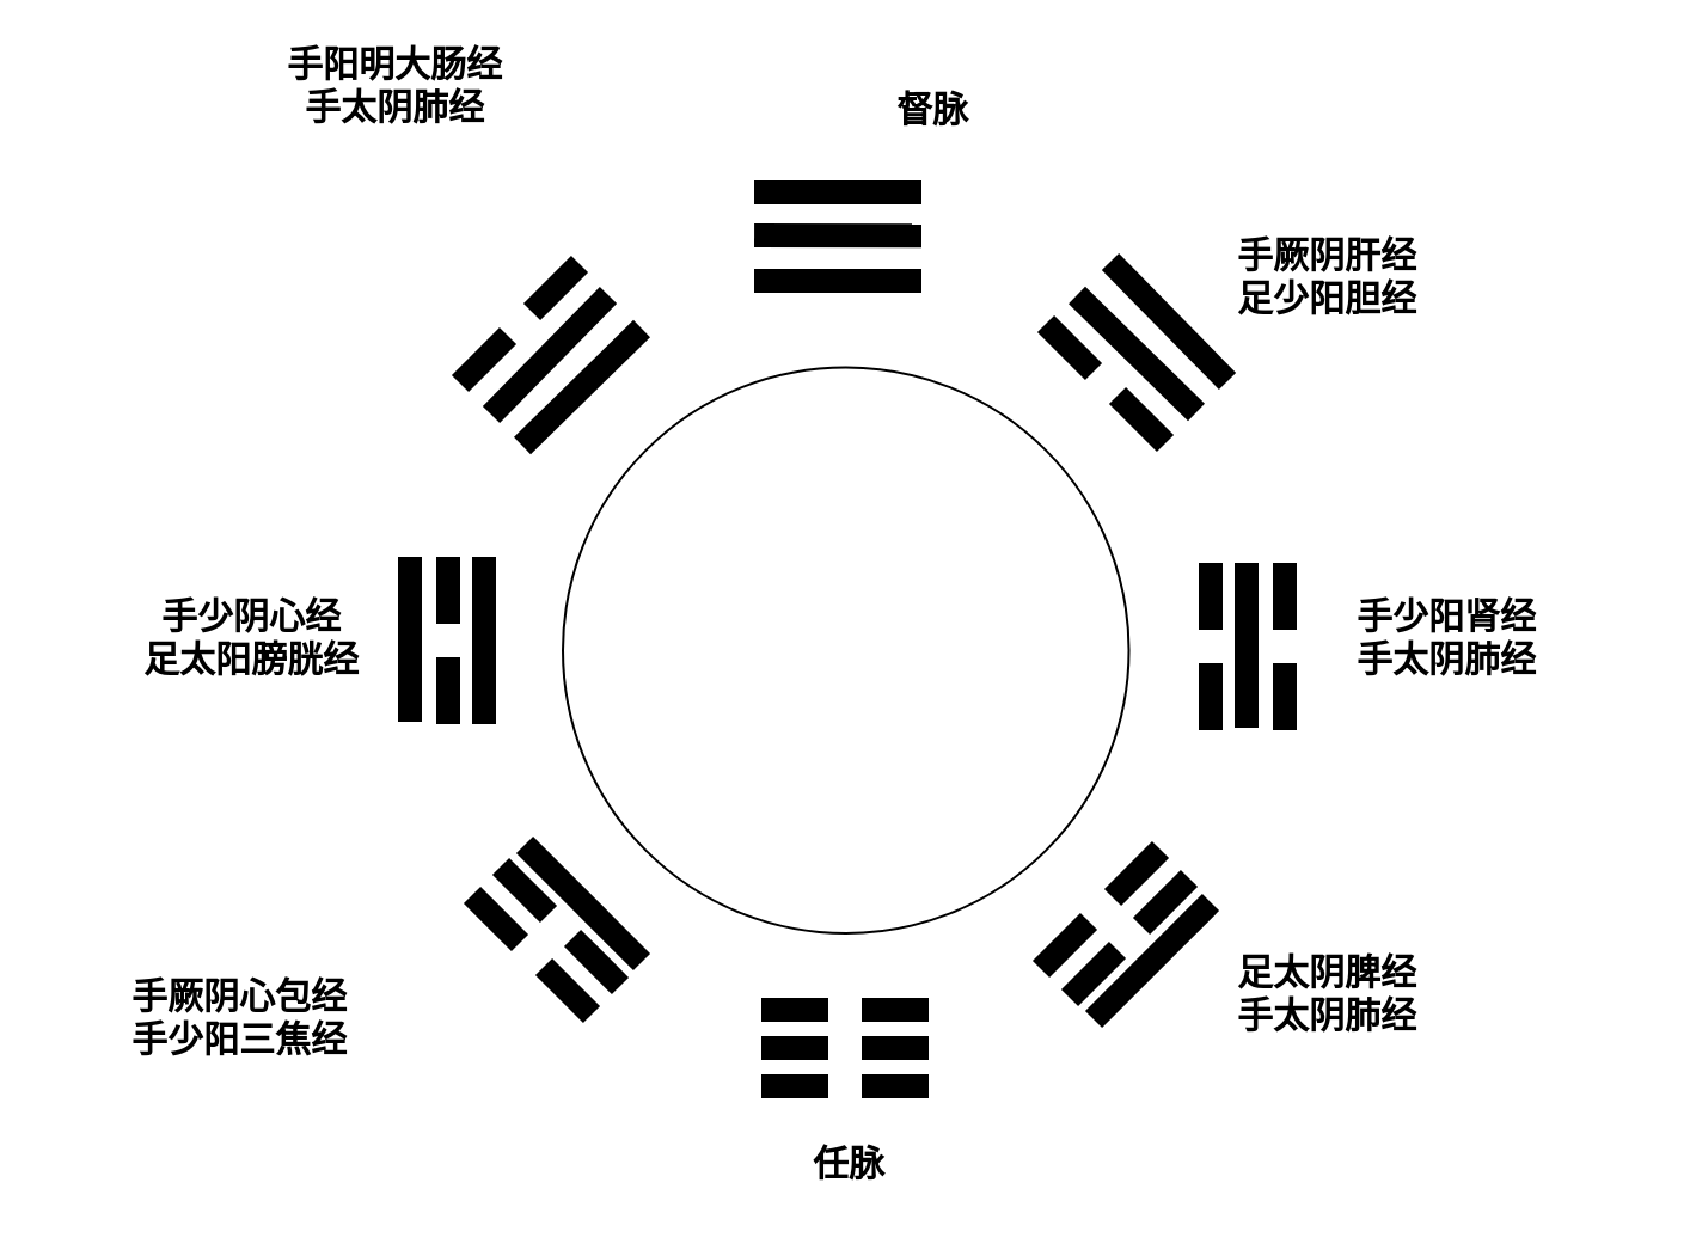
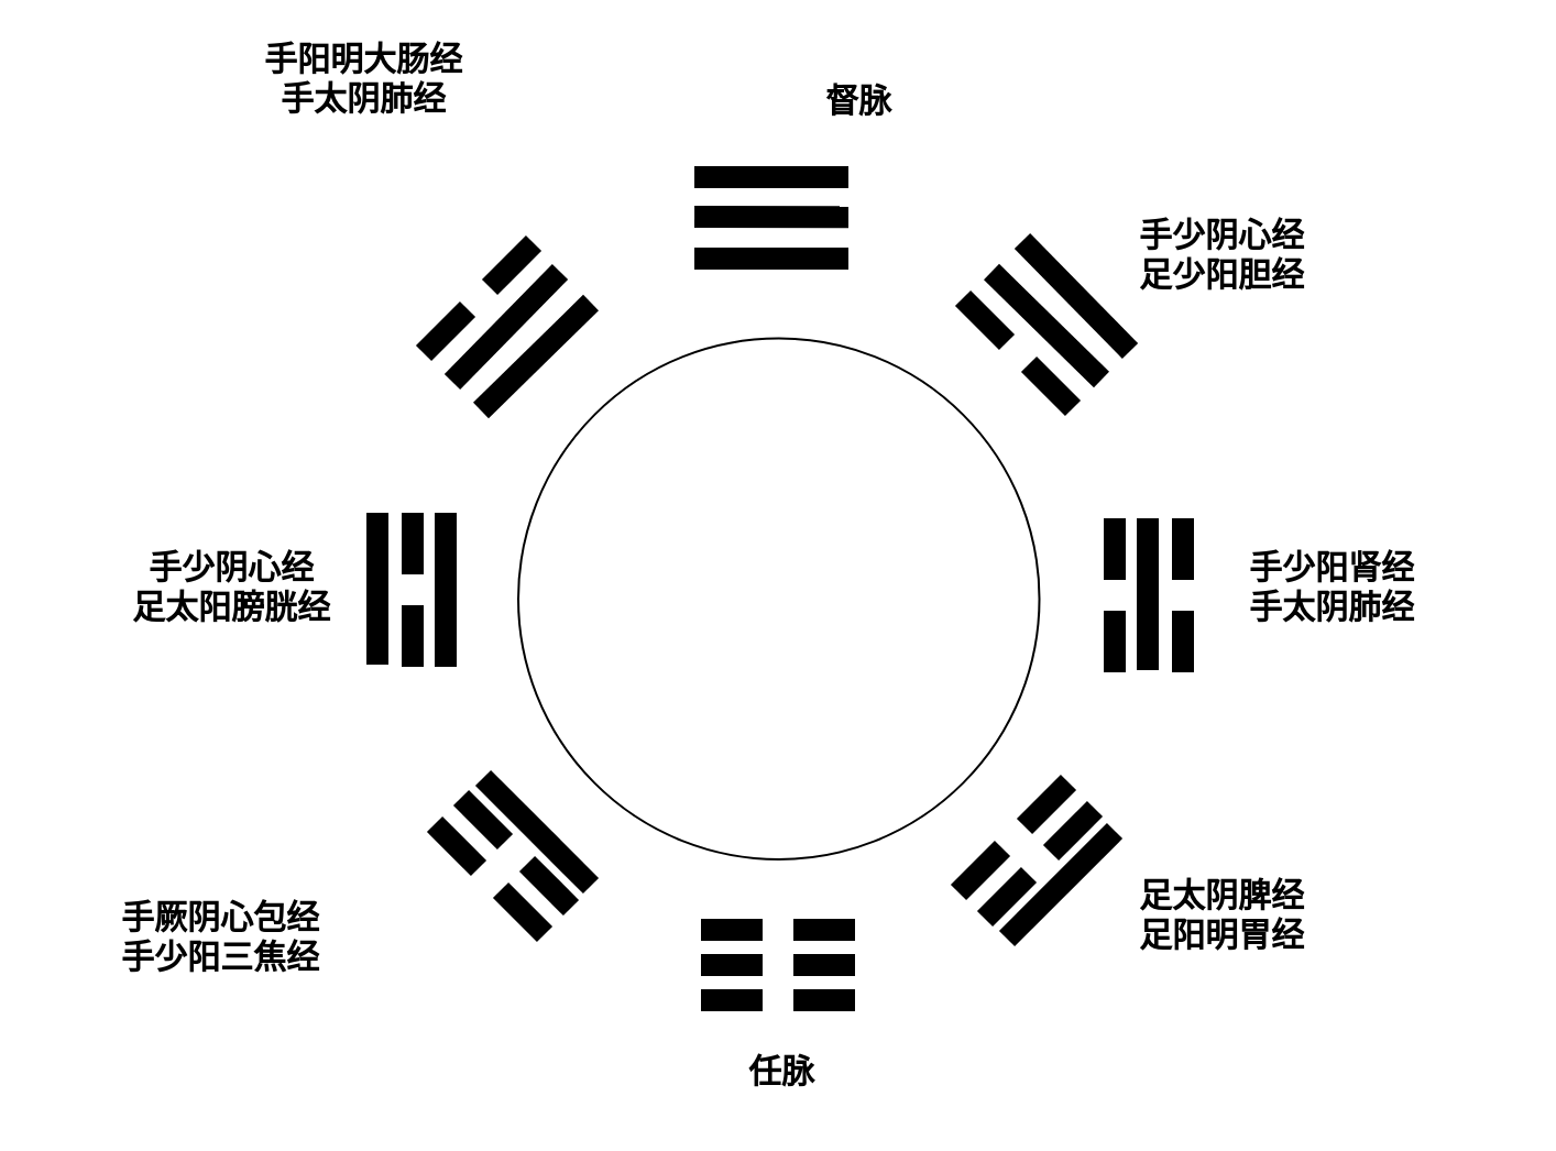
- <mxCell id="8" value="手厥阴肝经&lt;div&gt;足少阳胆经&lt;/div&gt;" style="text;html=1;align=center;verticalAlign=middle;whiteSpace=wrap;rounded=0;fontSize=15;fontStyle=1" parent="1" vertex="1"><mxGeometry x="475" y="100" width="160" height="30" as="geometry" /></mxCell>
+ <mxCell id="8" value="手少阴心经&lt;div&gt;足少阳胆经&lt;/div&gt;" style="text;html=1;align=center;verticalAlign=middle;whiteSpace=wrap;rounded=0;fontSize=15;fontStyle=1" parent="1" vertex="1"><mxGeometry x="475" y="100" width="160" height="30" as="geometry" /></mxCell>
- <mxCell id="5" value="足太阴脾经&lt;div&gt;手太阴肺经&lt;/div&gt;" style="text;html=1;align=center;verticalAlign=middle;whiteSpace=wrap;rounded=0;fontSize=15;fontStyle=1" parent="1" vertex="1"><mxGeometry x="475" y="400" width="160" height="30" as="geometry" /></mxCell>
+ <mxCell id="5" value="足太阴脾经&lt;div&gt;足阳明胃经&lt;/div&gt;" style="text;html=1;align=center;verticalAlign=middle;whiteSpace=wrap;rounded=0;fontSize=15;fontStyle=1" parent="1" vertex="1"><mxGeometry x="475" y="400" width="160" height="30" as="geometry" /></mxCell>
